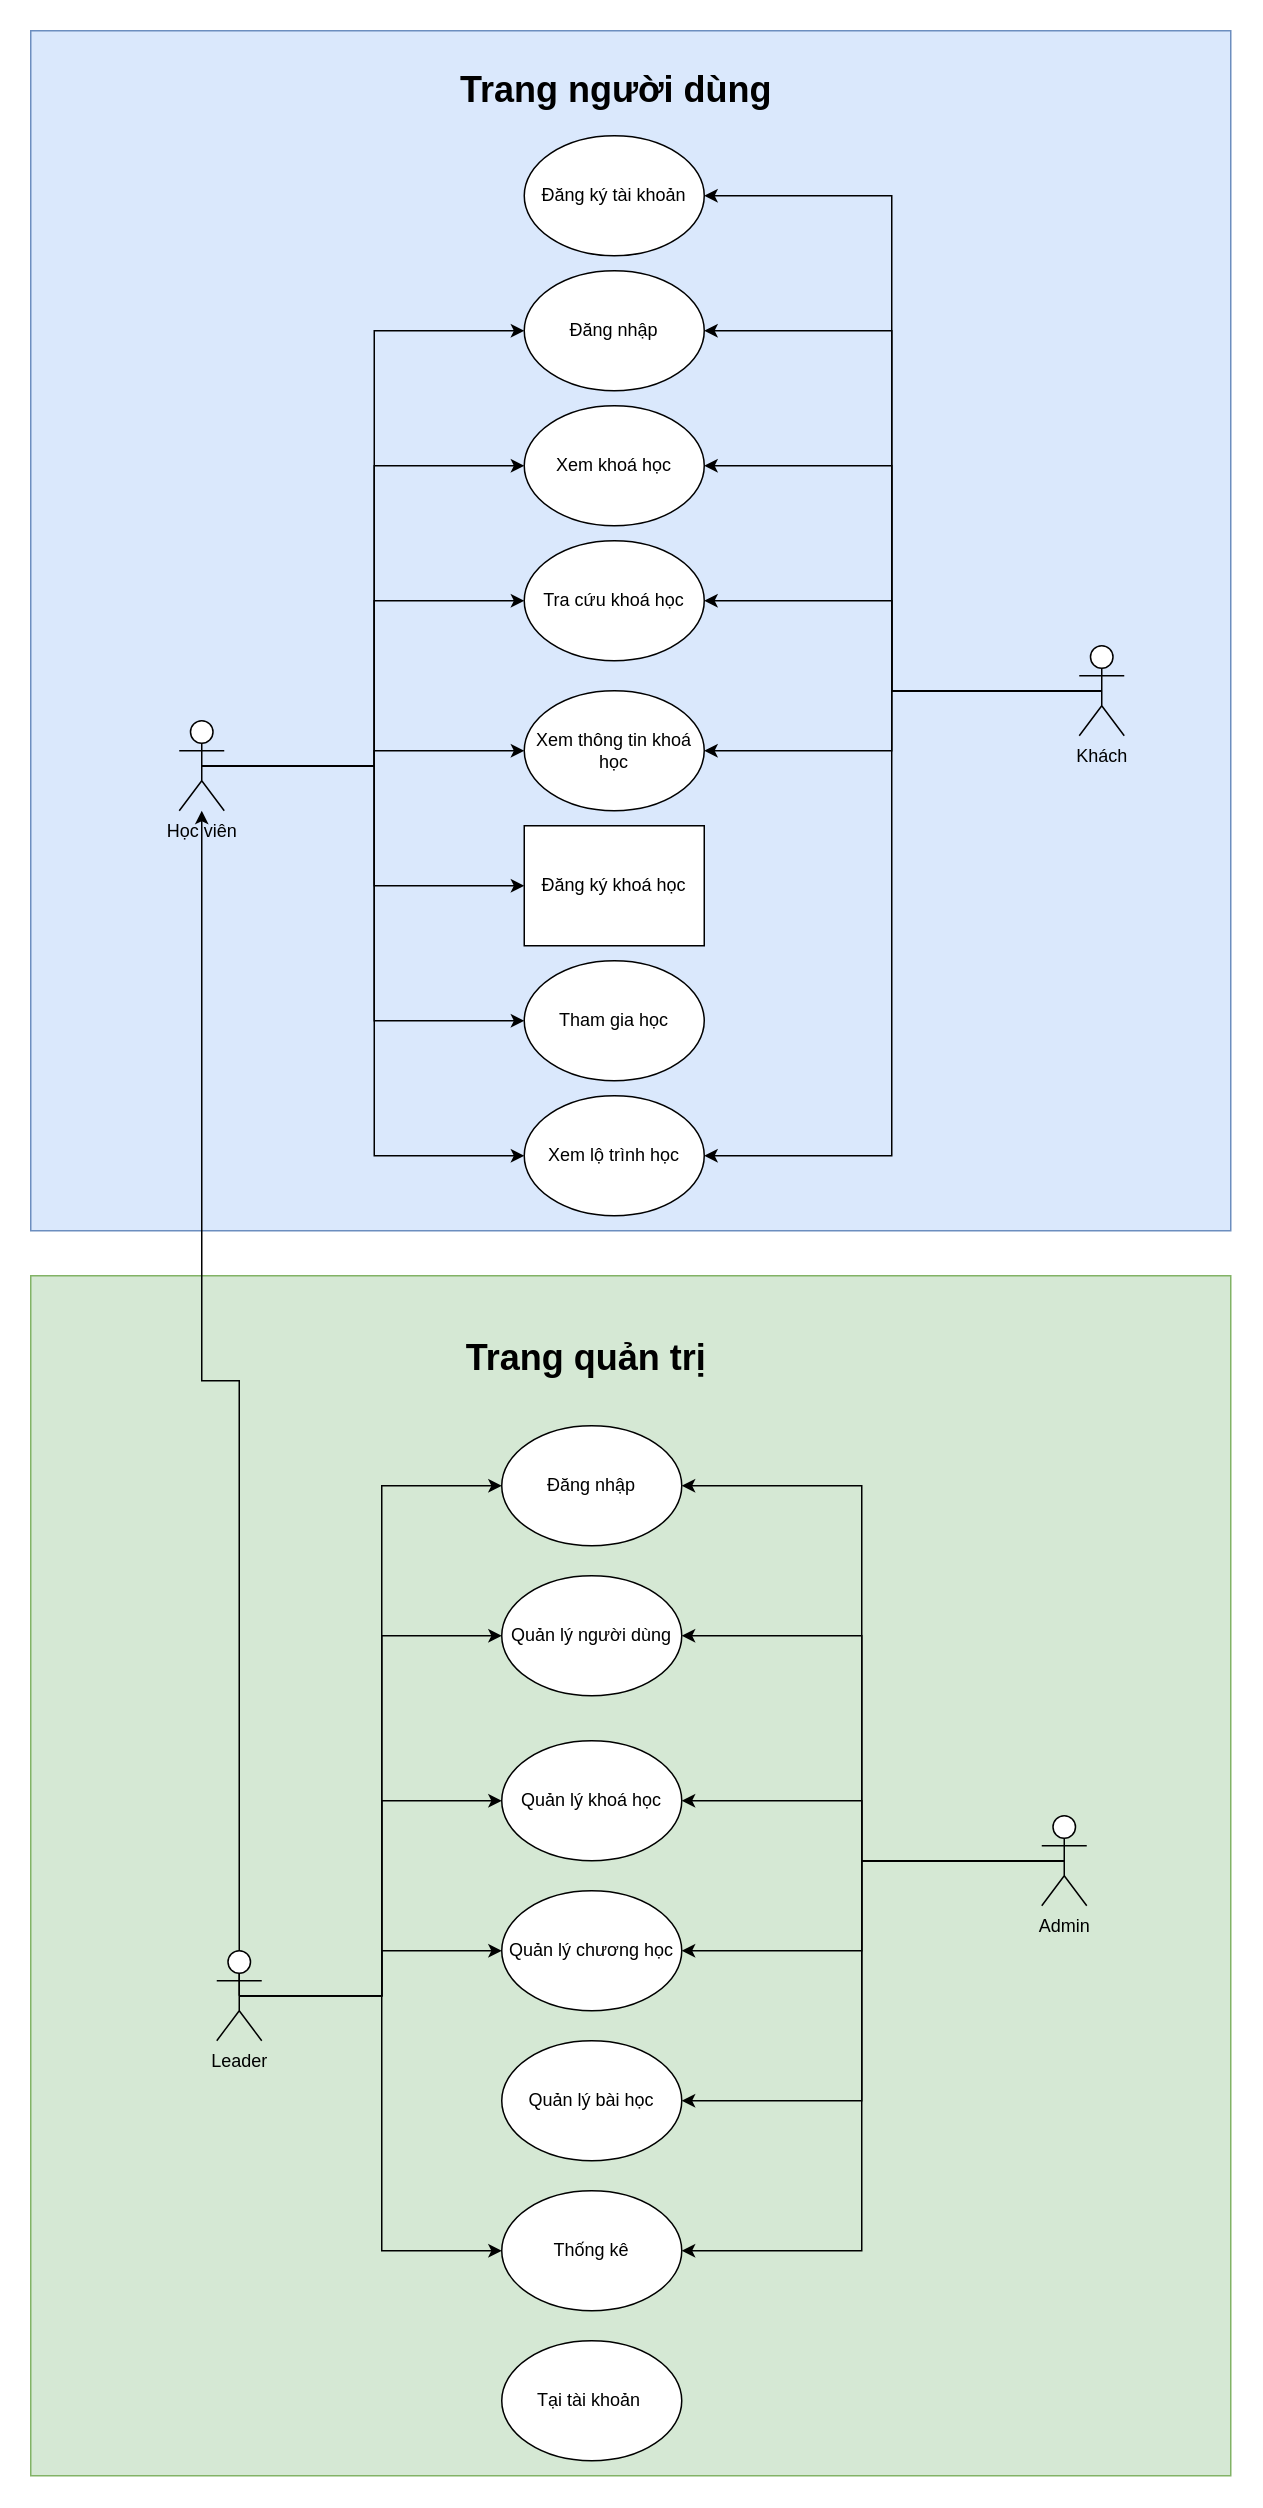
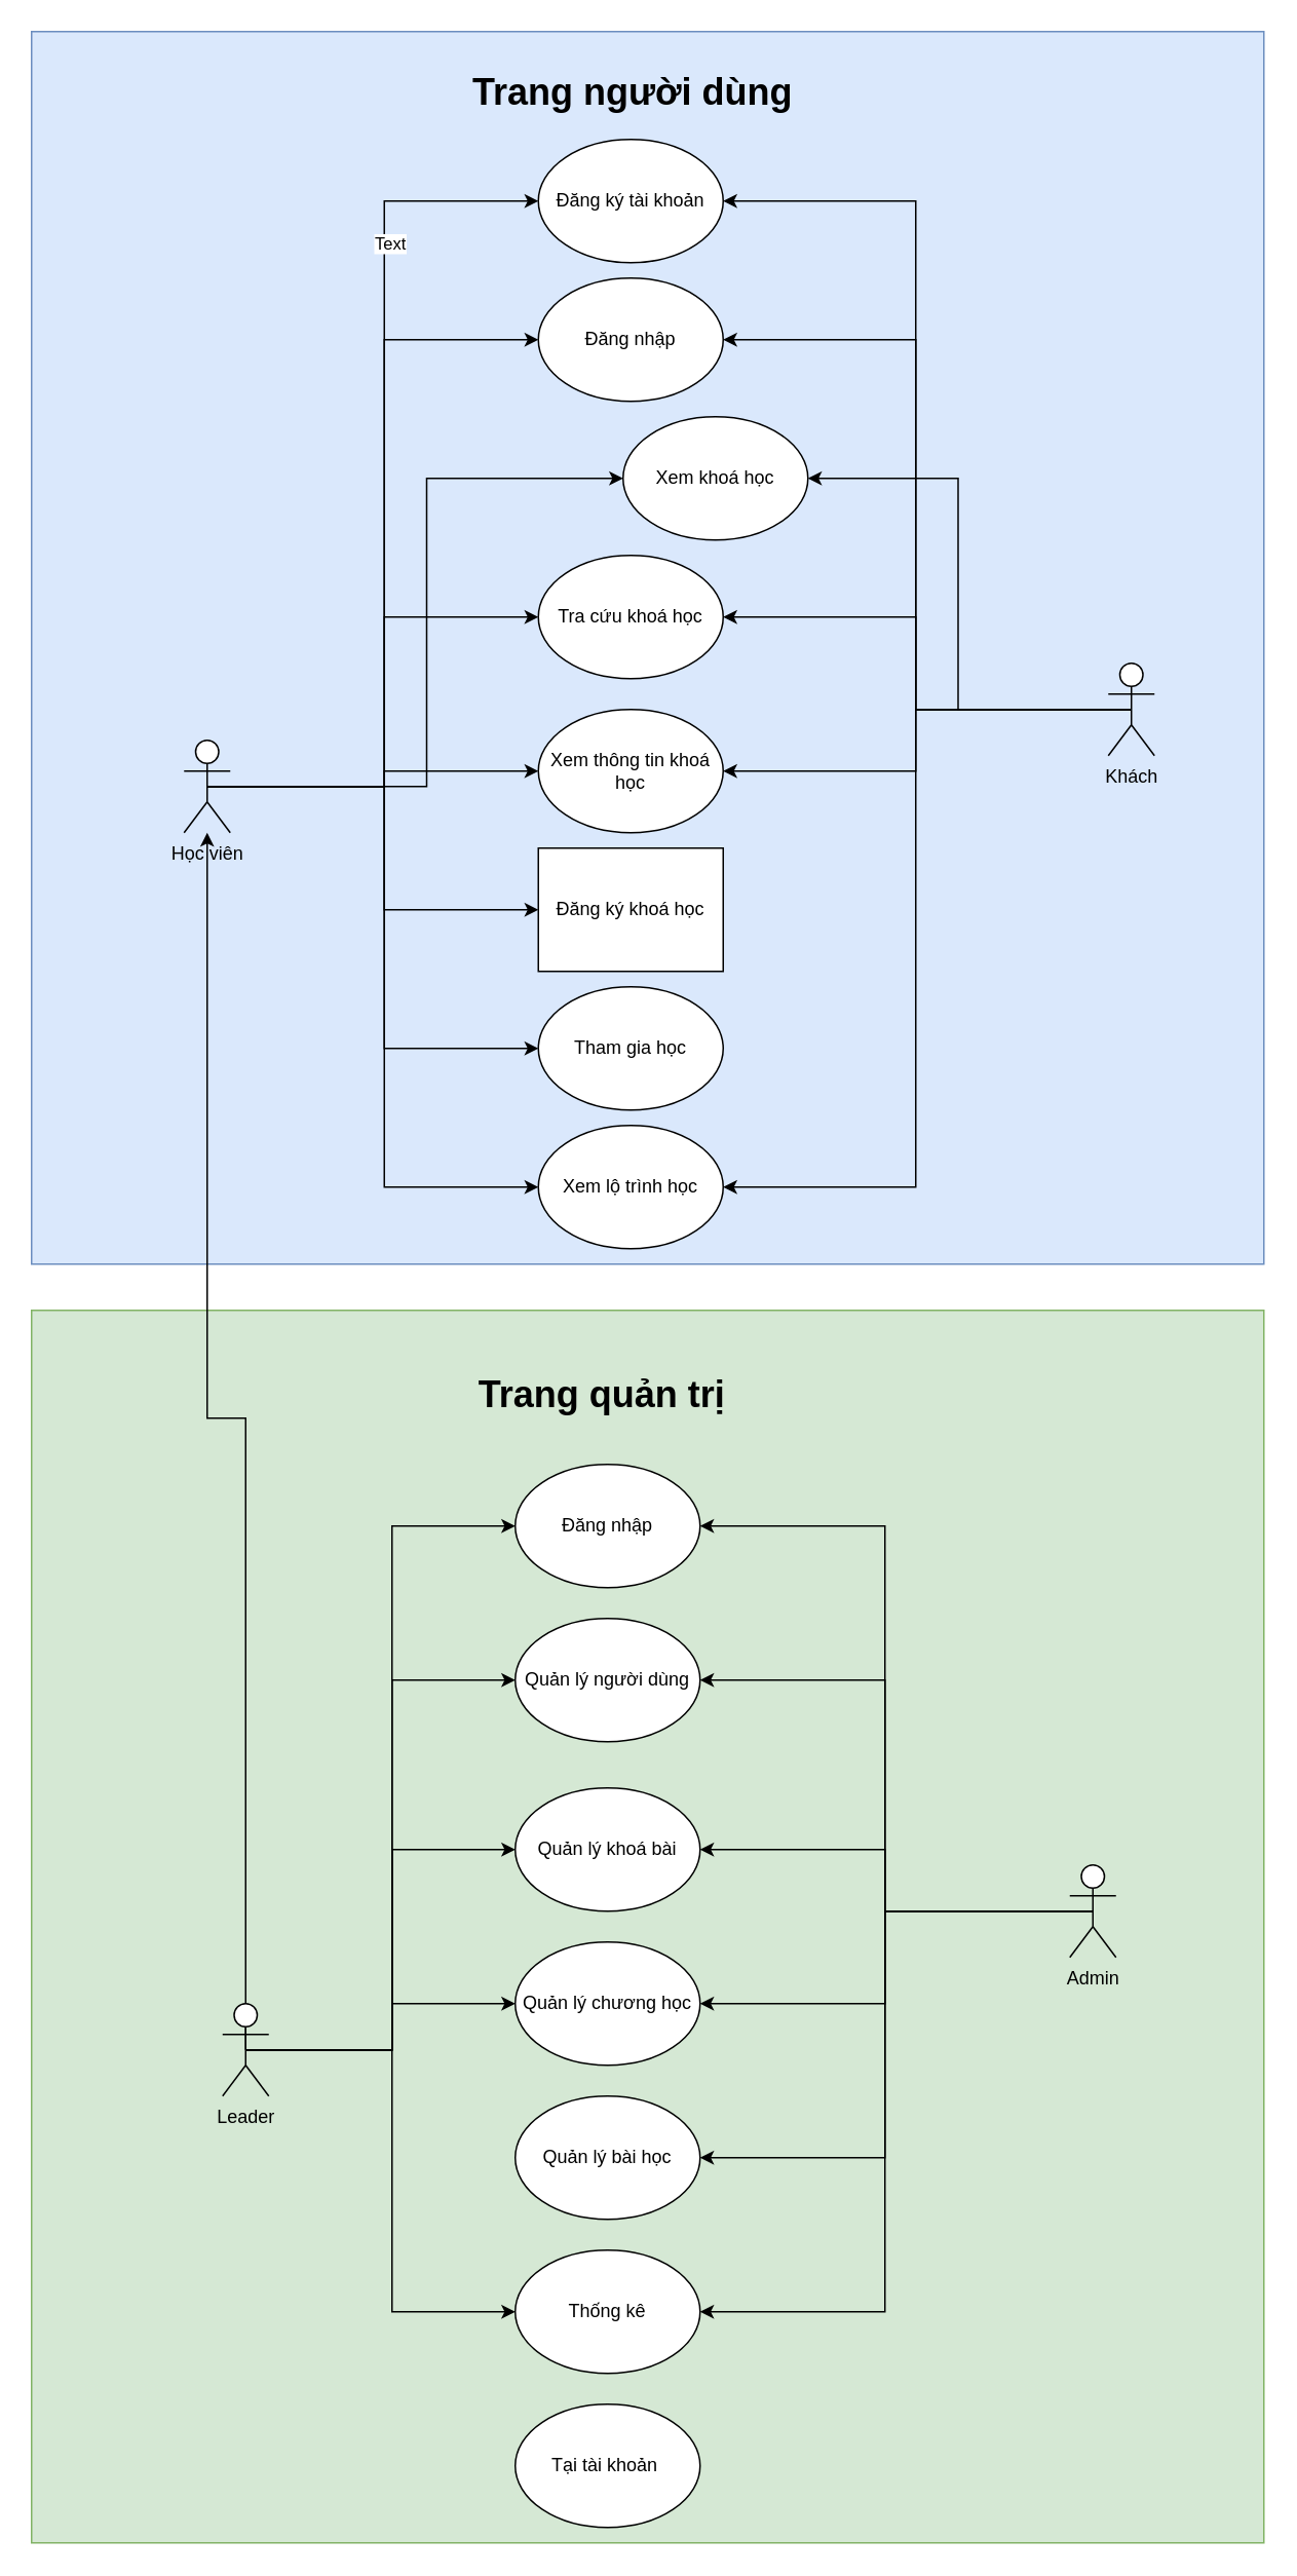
+ <mxCell id="5" style="edgeStyle=orthogonalEdgeStyle;rounded=0;orthogonalLoop=1;jettySize=auto;html=1;exitX=0.5;exitY=0.5;exitDx=0;exitDy=0;exitPerimeter=0;entryX=0;entryY=0.5;entryDx=0;entryDy=0;" edge="1" parent="4" source="14" target="15"><mxGeometry relative="1" as="geometry" /></mxCell>
+ <mxCell id="6" value="Text" style="edgeLabel;html=1;align=center;verticalAlign=middle;resizable=0;points=[];" vertex="1" connectable="0" parent="5"><mxGeometry x="0.571" y="-3" relative="1" as="geometry"><mxPoint y="-1" as="offset" /></mxGeometry></mxCell>
- <mxCell id="17" value="Xem khoá học" style="ellipse;whiteSpace=wrap;html=1;" vertex="1" parent="4"><mxGeometry x="230" y="180" width="120" height="80" as="geometry" /></mxCell>
+ <mxCell id="17" value="Xem khoá học" style="ellipse;whiteSpace=wrap;html=1;" vertex="1" parent="4"><mxGeometry x="285" y="180" width="120" height="80" as="geometry" /></mxCell>
- <mxCell id="42" value="Quản lý khoá học" style="ellipse;whiteSpace=wrap;html=1;" vertex="1" parent="32"><mxGeometry x="190" y="210" width="120" height="80" as="geometry" /></mxCell>
+ <mxCell id="42" value="Quản lý khoá bài" style="ellipse;whiteSpace=wrap;html=1;" vertex="1" parent="32"><mxGeometry x="190" y="210" width="120" height="80" as="geometry" /></mxCell>
